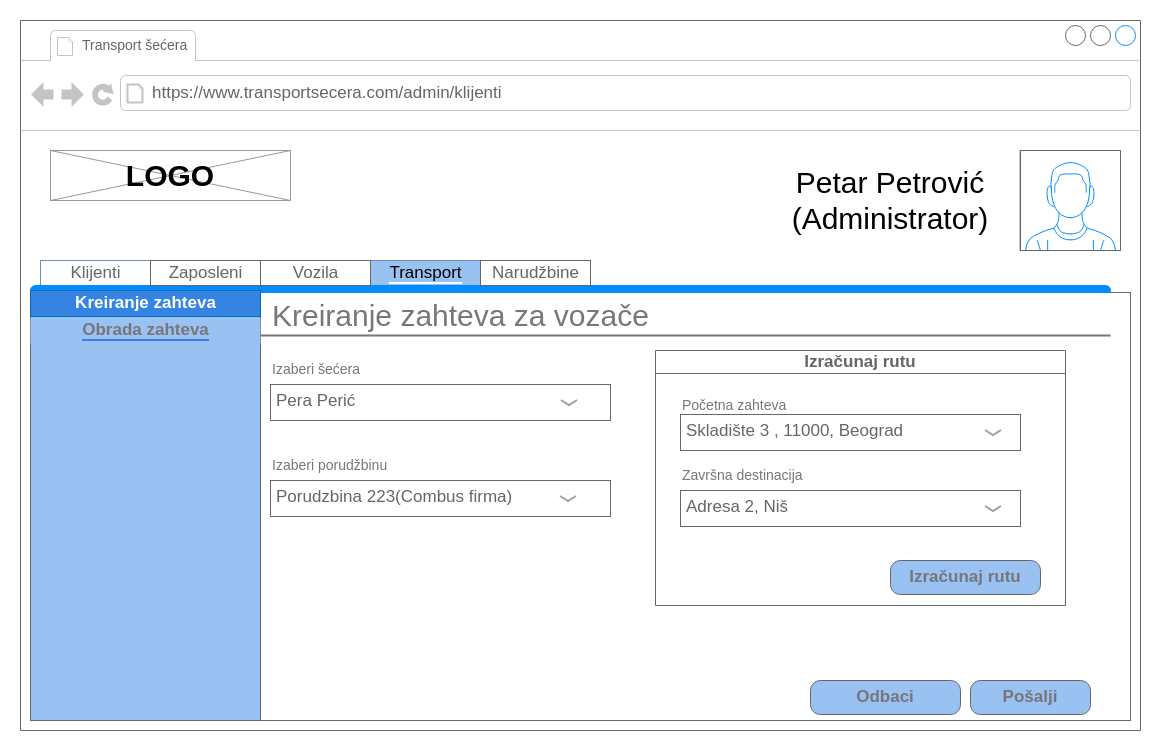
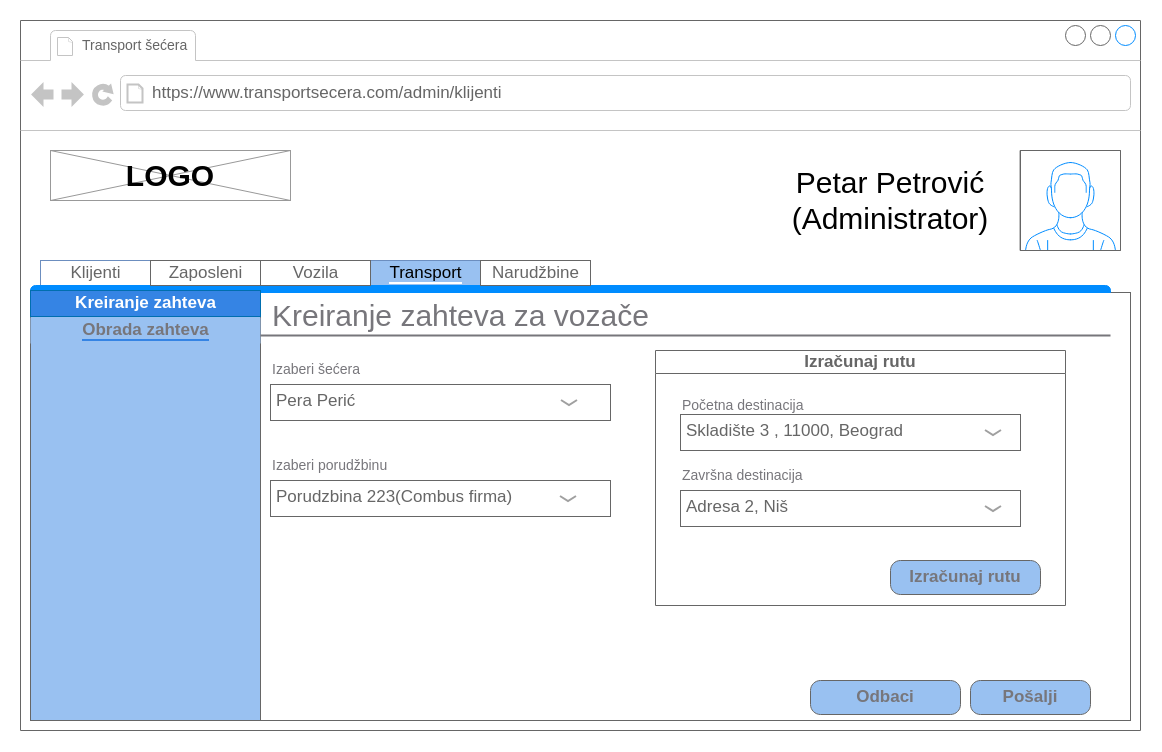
- <mxCell id="30" value="&lt;div&gt;Početna zahteva&lt;br&gt;&lt;/div&gt;" style="text;html=1;strokeColor=none;fillColor=none;align=left;verticalAlign=middle;whiteSpace=wrap;rounded=0;labelBackgroundColor=#ffffff;fontSize=14;fontColor=#77767b;" vertex="1" parent="28"><mxGeometry x="25" y="40" width="340" height="30" as="geometry" /></mxCell>
+ <mxCell id="30" value="&lt;div&gt;Početna destinacija&lt;br&gt;&lt;/div&gt;" style="text;html=1;strokeColor=none;fillColor=none;align=left;verticalAlign=middle;whiteSpace=wrap;rounded=0;labelBackgroundColor=#ffffff;fontSize=14;fontColor=#77767b;" vertex="1" parent="28"><mxGeometry x="25" y="40" width="340" height="30" as="geometry" /></mxCell>
